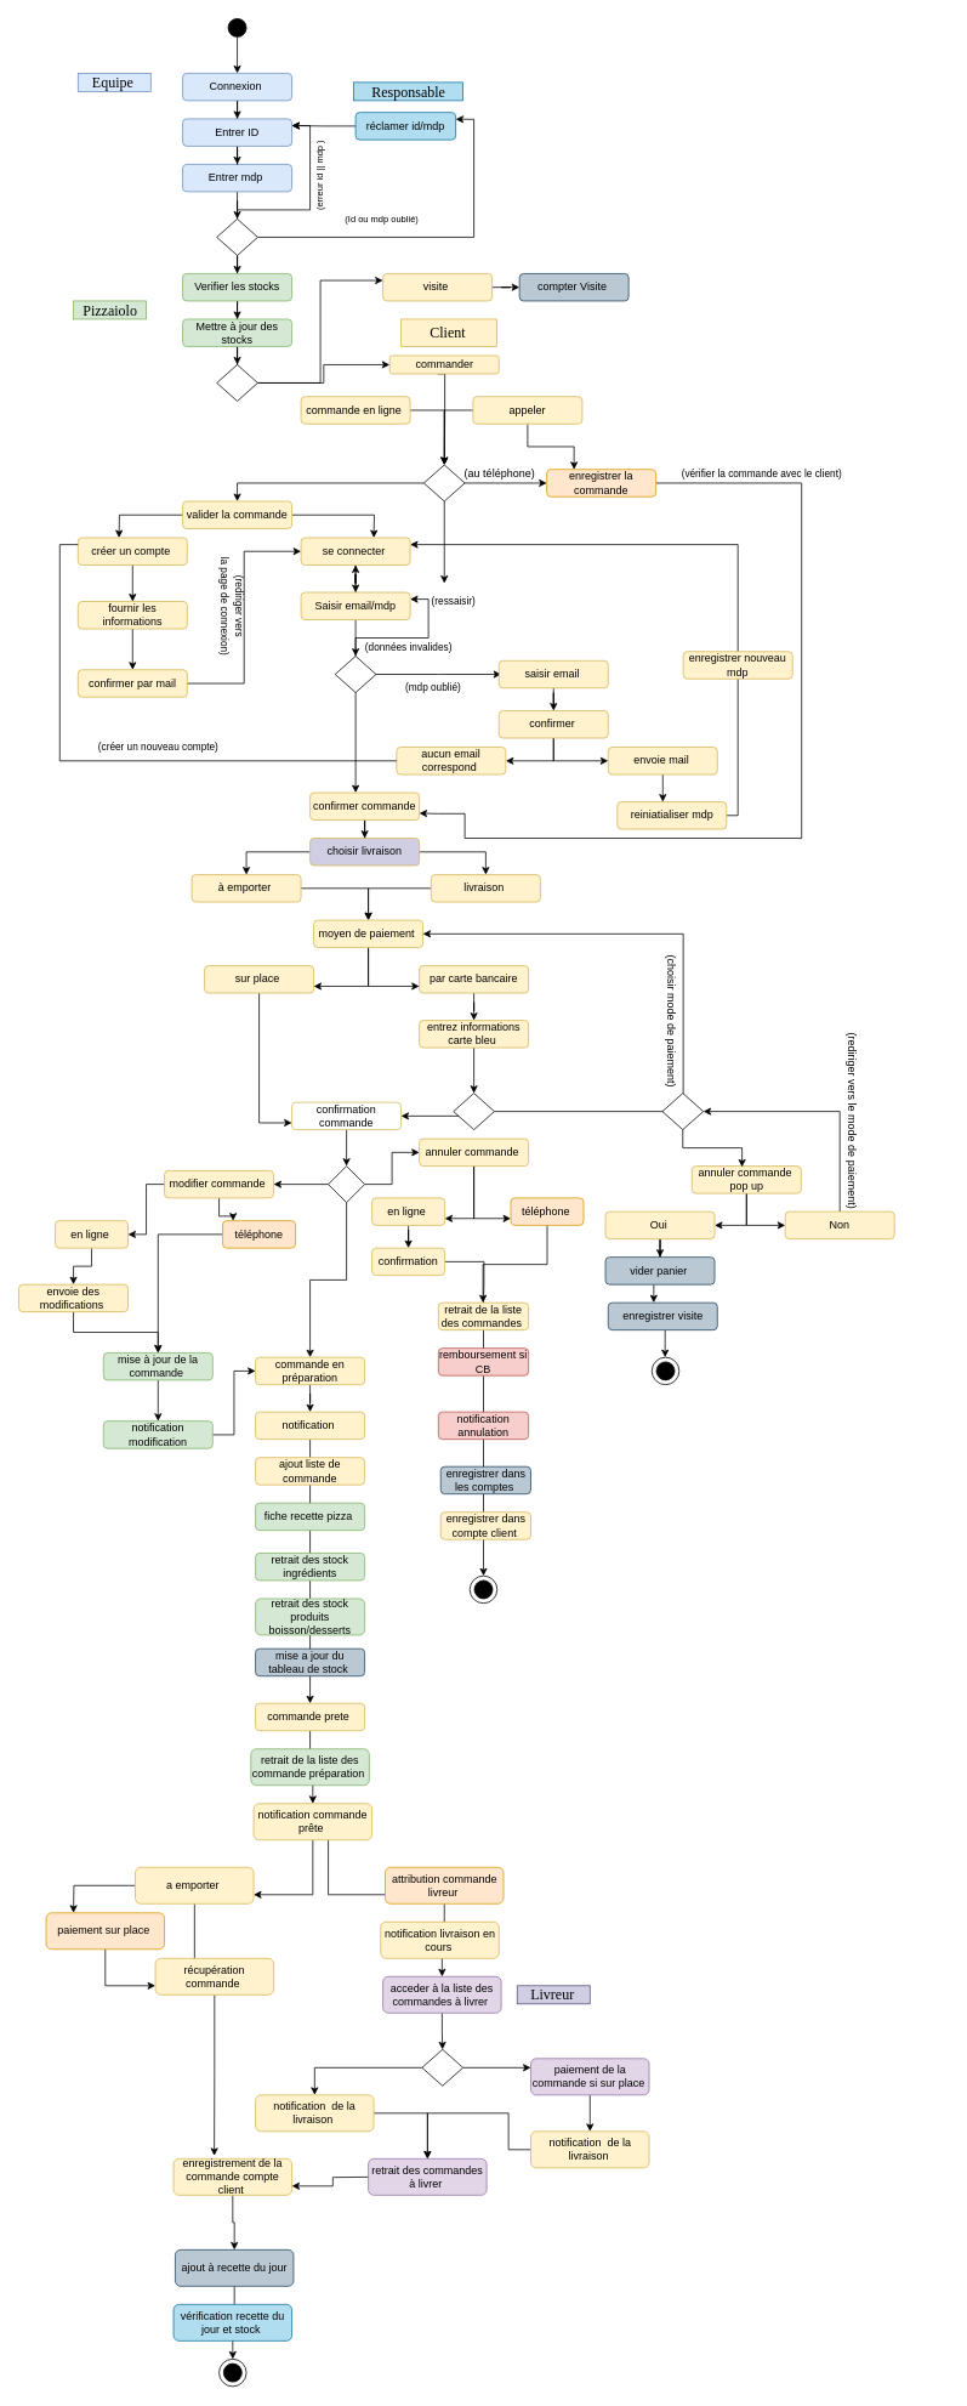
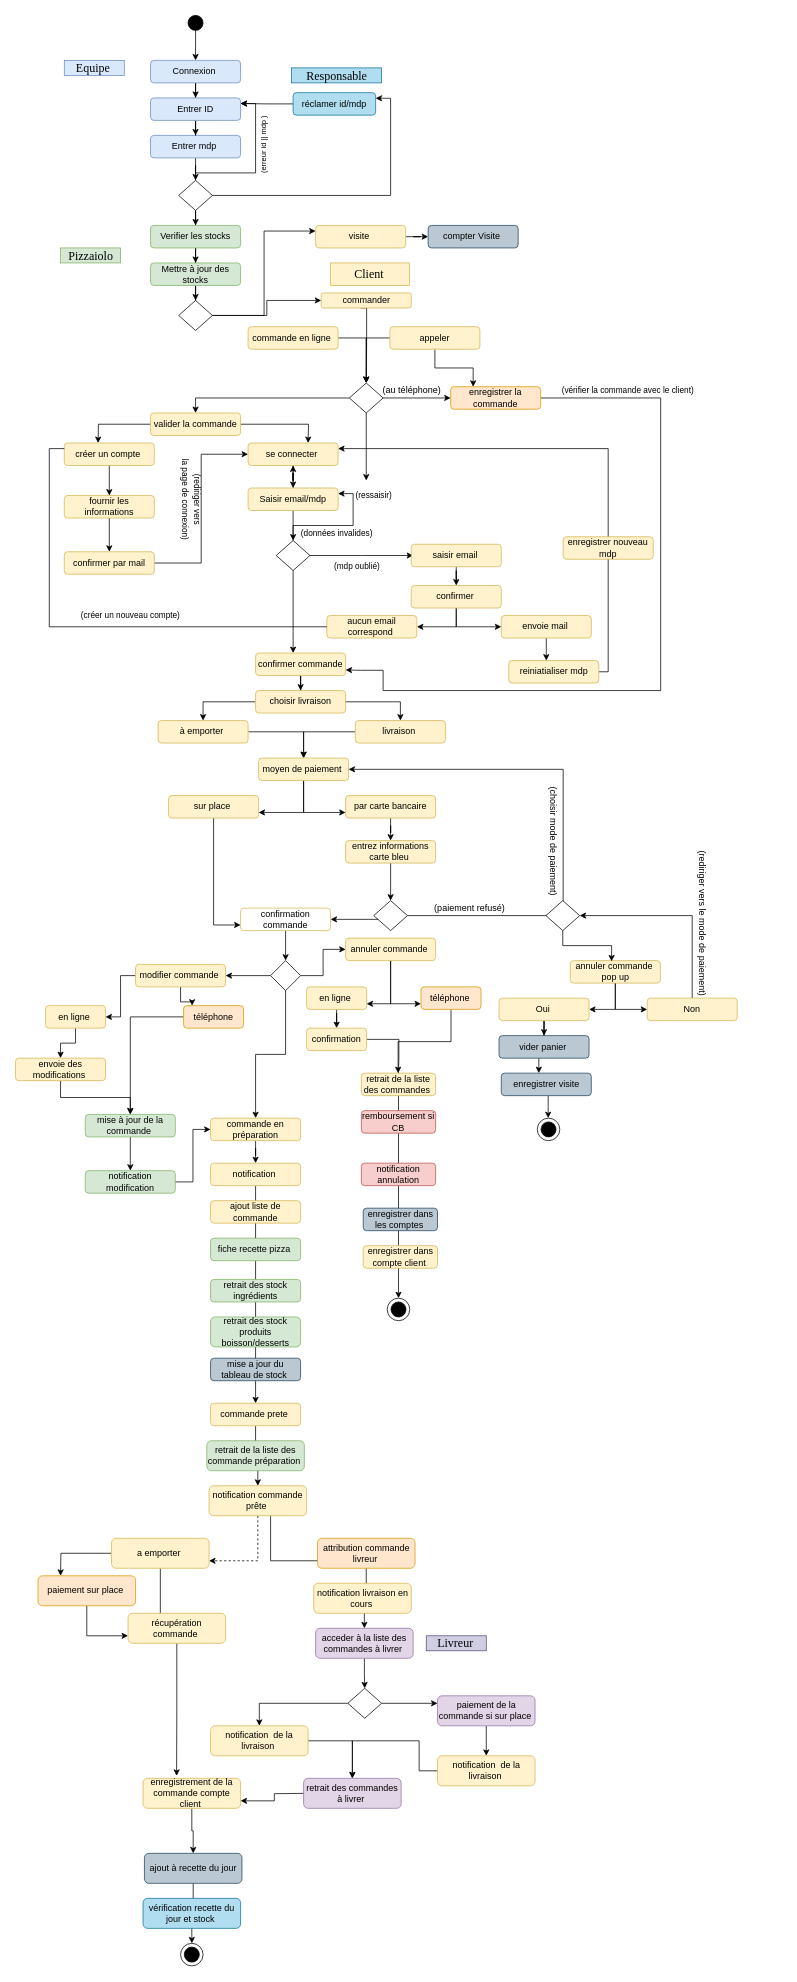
- <mxCell id="18" value="&lt;font style=&quot;font-size: 10px&quot;&gt;(Id ou mdp oublié)&amp;nbsp;&lt;/font&gt;" style="text;html=1;align=center;verticalAlign=middle;resizable=0;points=[];autosize=1;strokeColor=none;" vertex="1" parent="1"><mxGeometry x="370" y="230" width="100" height="20" as="geometry" /></mxCell>
- <mxCell id="86" value="choisir livraison" style="rounded=1;whiteSpace=wrap;html=1;fillColor=#d0cee2;rotation=0;strokeColor=#d6b656;" vertex="1" parent="1"><mxGeometry x="340" y="920" width="120" height="30" as="geometry" /></mxCell>
+ <mxCell id="86" value="choisir livraison" style="rounded=1;whiteSpace=wrap;html=1;fillColor=#fff2cc;rotation=0;strokeColor=#d6b656;" vertex="1" parent="1"><mxGeometry x="340" y="920" width="120" height="30" as="geometry" /></mxCell>
+ <mxCell id="104" value="(paiement refusé)" style="text;html=1;align=center;verticalAlign=middle;resizable=0;points=[];autosize=1;strokeColor=none;" vertex="1" parent="1"><mxGeometry x="570" y="1200" width="110" height="20" as="geometry" /></mxCell>
- <mxCell id="170" style="edgeStyle=orthogonalEdgeStyle;rounded=0;orthogonalLoop=1;jettySize=auto;html=1;entryX=1;entryY=0.75;entryDx=0;entryDy=0;" edge="1" parent="1" source="172" target="175"><mxGeometry relative="1" as="geometry" /></mxCell>
+ <mxCell id="170" style="edgeStyle=orthogonalEdgeStyle;rounded=0;orthogonalLoop=1;jettySize=auto;html=1;entryX=1;entryY=0.75;entryDx=0;entryDy=0;dashed=1;" edge="1" parent="1" source="172" target="175"><mxGeometry relative="1" as="geometry" /></mxCell>
